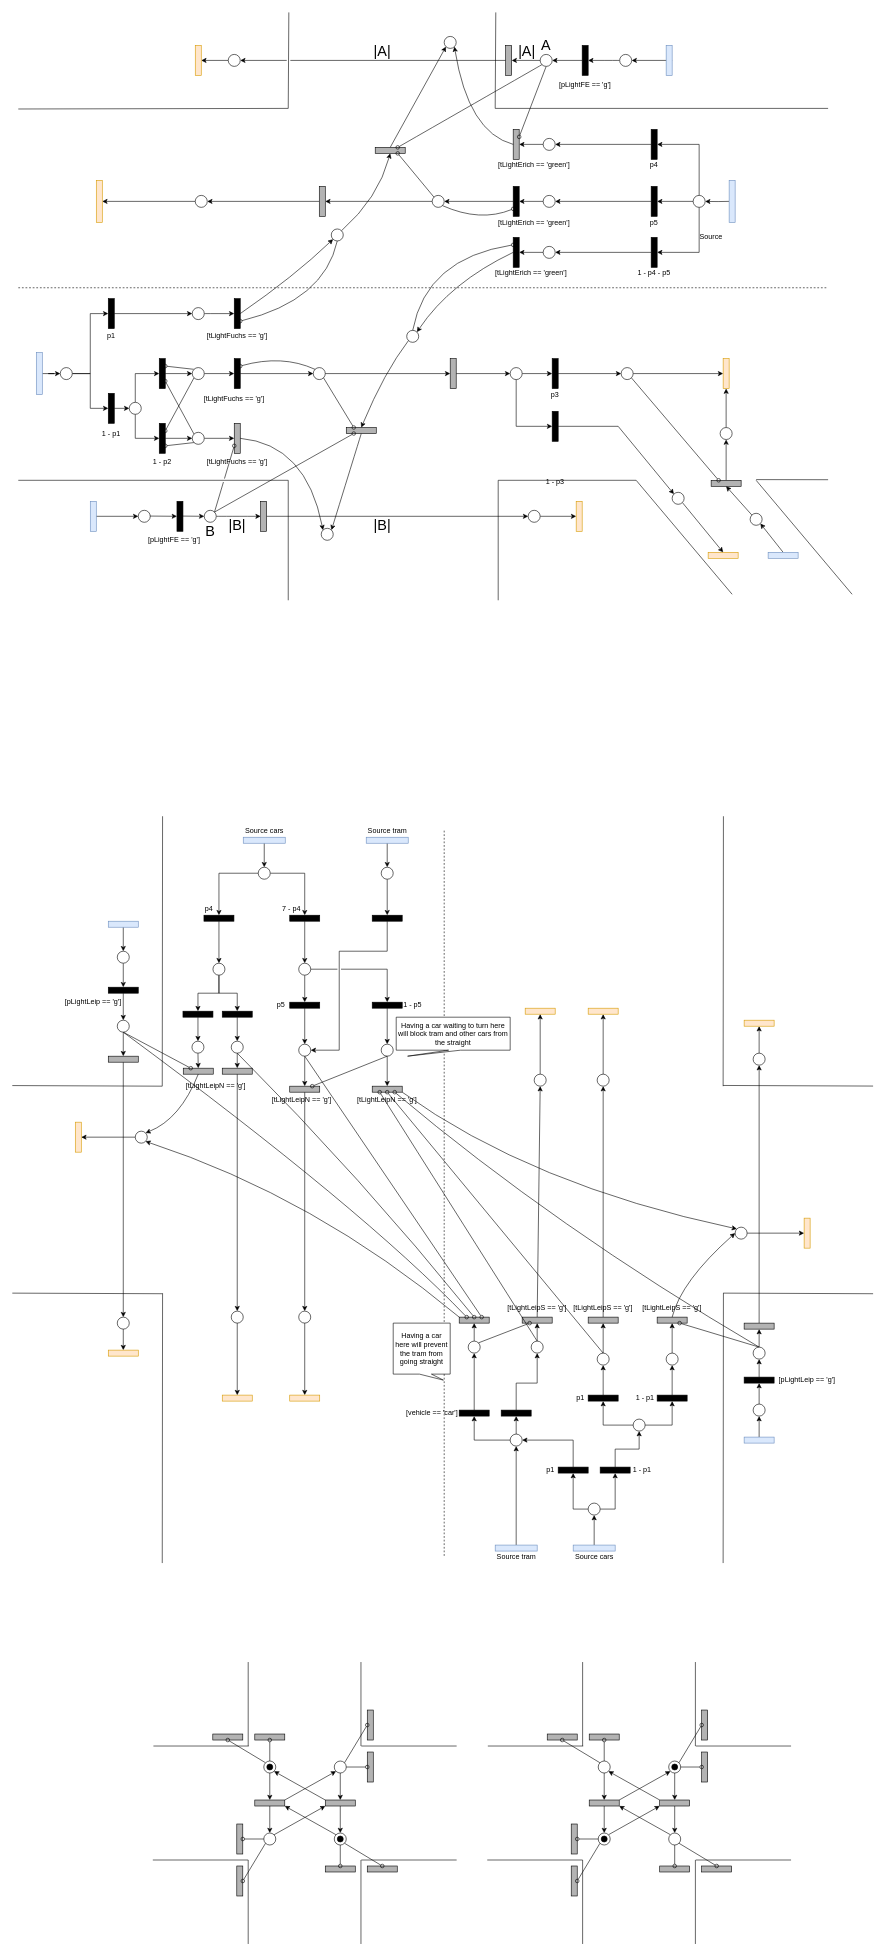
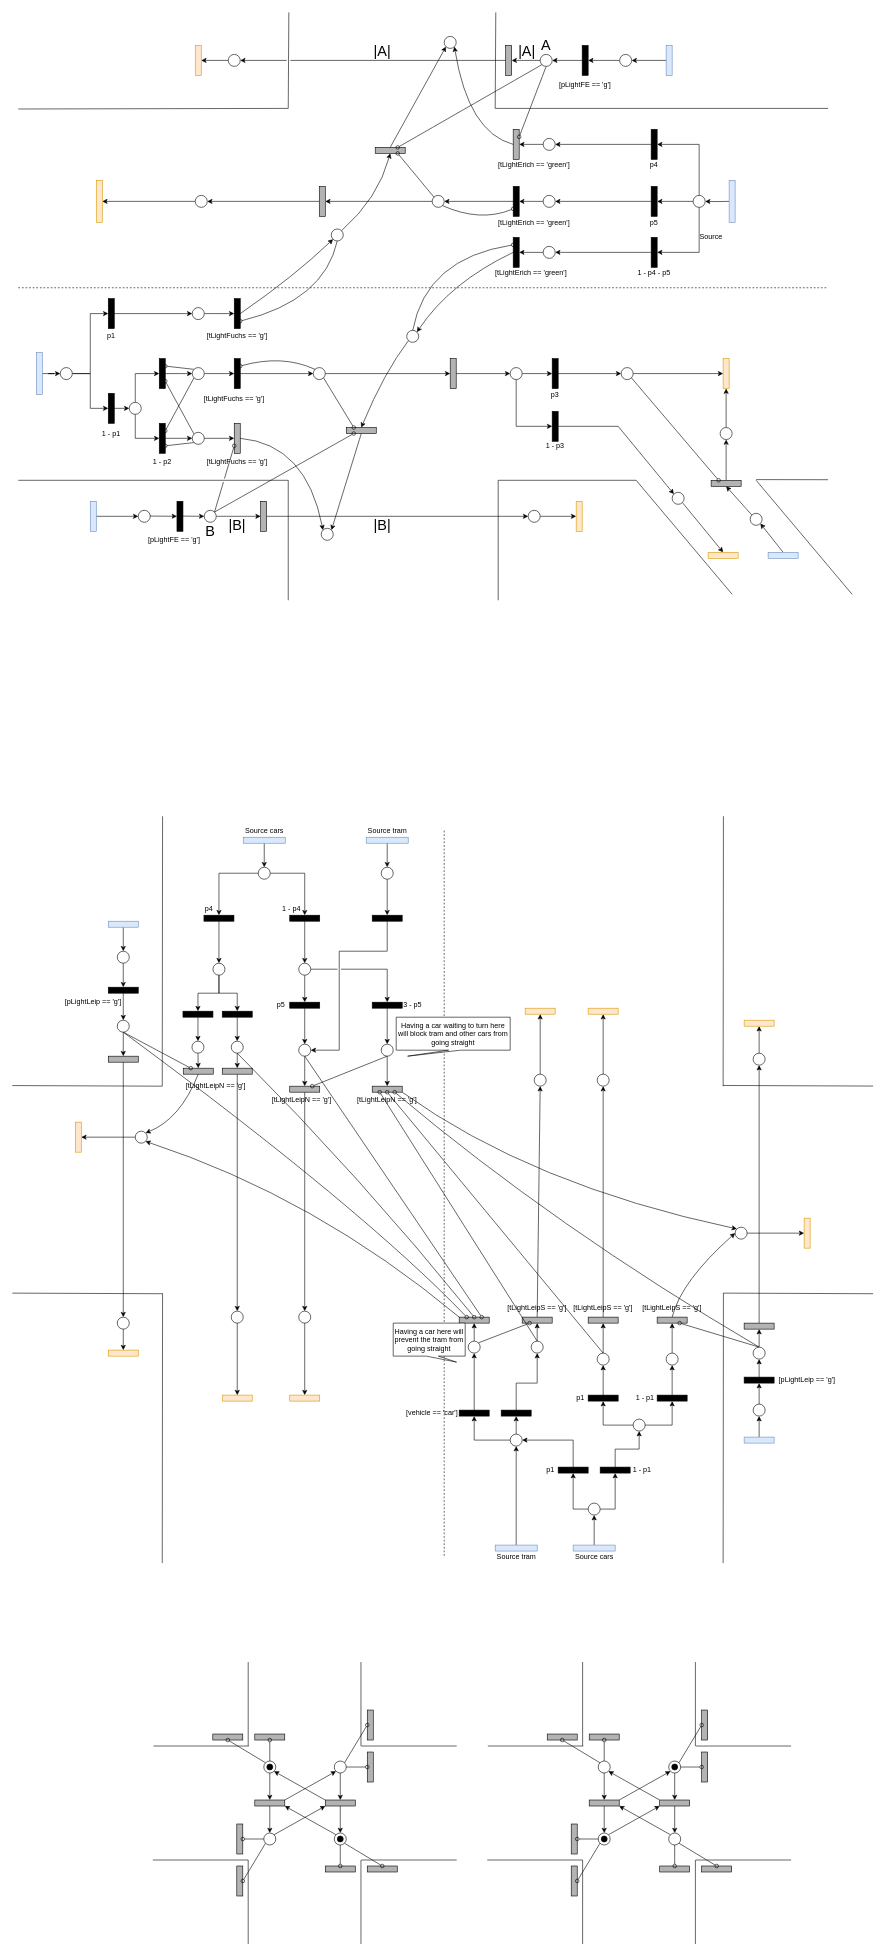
- <mxCell id="96" value="1 - p3" style="text;html=1;strokeColor=none;fillColor=none;align=center;verticalAlign=middle;whiteSpace=wrap;rounded=0;" parent="1" vertex="1"><mxGeometry x="905" y="792" width="40" height="20" as="geometry" /></mxCell>
+ <mxCell id="96" value="1 - p3" style="text;html=1;strokeColor=none;fillColor=none;align=center;verticalAlign=middle;whiteSpace=wrap;rounded=0;" parent="1" vertex="1"><mxGeometry x="905" y="732" width="40" height="20" as="geometry" /></mxCell>
- <mxCell id="139" value="7 - p4" style="text;html=1;strokeColor=none;fillColor=none;align=center;verticalAlign=middle;whiteSpace=wrap;rounded=0;" parent="1" vertex="1"><mxGeometry x="467.5" y="1505" width="35" height="20" as="geometry" /></mxCell>
+ <mxCell id="139" value="1 - p4" style="text;html=1;strokeColor=none;fillColor=none;align=center;verticalAlign=middle;whiteSpace=wrap;rounded=0;" parent="1" vertex="1"><mxGeometry x="467.5" y="1505" width="35" height="20" as="geometry" /></mxCell>
- <mxCell id="150" value="1 - p5" style="text;html=1;strokeColor=none;fillColor=none;align=center;verticalAlign=middle;whiteSpace=wrap;rounded=0;" parent="1" vertex="1"><mxGeometry x="670" y="1665" width="35" height="20" as="geometry" /></mxCell>
+ <mxCell id="150" value="3 - p5" style="text;html=1;strokeColor=none;fillColor=none;align=center;verticalAlign=middle;whiteSpace=wrap;rounded=0;" parent="1" vertex="1"><mxGeometry x="670" y="1665" width="35" height="20" as="geometry" /></mxCell>
- <mxCell id="285" value="Having a car waiting to turn here will block tram and other cars from the straight" style="shape=callout;whiteSpace=wrap;html=1;perimeter=calloutPerimeter;fillColor=#FFFFFF;position2=0.1;size=10;position=0.46;" parent="1" vertex="1"><mxGeometry x="660" y="1695" width="190" height="65" as="geometry" /></mxCell>
+ <mxCell id="285" value="Having a car waiting to turn here will block tram and other cars from going straight" style="shape=callout;whiteSpace=wrap;html=1;perimeter=calloutPerimeter;fillColor=#FFFFFF;position2=0.1;size=10;position=0.46;" parent="1" vertex="1"><mxGeometry x="660" y="1695" width="190" height="65" as="geometry" /></mxCell>
- <mxCell id="240" value="Having a car here will prevent the tram from going straight" style="shape=callout;whiteSpace=wrap;html=1;perimeter=calloutPerimeter;fillColor=#FFFFFF;position2=0.88;size=10;position=0.46;" parent="1" vertex="1"><mxGeometry x="655" y="2205" width="95" height="95" as="geometry" /></mxCell>
+ <mxCell id="240" value="Having a car here will prevent the tram from going straight" style="shape=callout;whiteSpace=wrap;html=1;perimeter=calloutPerimeter;fillColor=#FFFFFF;position2=0.88;size=10;position=0.46;" parent="1" vertex="1"><mxGeometry x="655" y="2205" width="120" height="65" as="geometry" /></mxCell>
